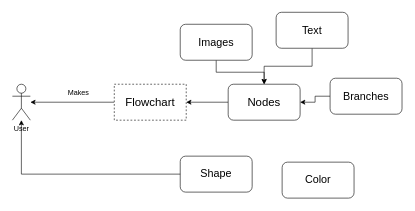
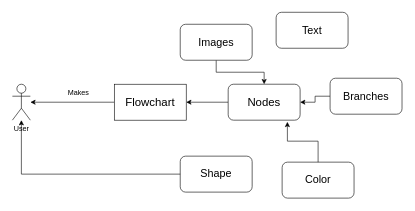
- <mxCell id="10" style="edgeStyle=orthogonalEdgeStyle;rounded=0;orthogonalLoop=1;jettySize=auto;html=1;entryX=0.5;entryY=0;entryDx=0;entryDy=0;" edge="1" parent="1" source="11" target="7"><mxGeometry relative="1" as="geometry" /></mxCell>
- <mxCell id="4" value="&lt;font style=&quot;font-size: 19px;&quot;&gt;Flowchart&lt;/font&gt;" style="rounded=0;whiteSpace=wrap;html=1;dashed=1;" vertex="1" parent="1"><mxGeometry x="190" y="140" width="120" height="60" as="geometry" /></mxCell>
+ <mxCell id="4" value="&lt;font style=&quot;font-size: 19px;&quot;&gt;Flowchart&lt;/font&gt;" style="rounded=0;whiteSpace=wrap;html=1;" vertex="1" parent="1"><mxGeometry x="190" y="140" width="120" height="60" as="geometry" /></mxCell>
+ <mxCell id="16" style="edgeStyle=orthogonalEdgeStyle;rounded=0;orthogonalLoop=1;jettySize=auto;html=1;entryX=0.823;entryY=1.047;entryDx=0;entryDy=0;entryPerimeter=0;" edge="1" parent="1" source="9" target="7"><mxGeometry relative="1" as="geometry" /></mxCell>
